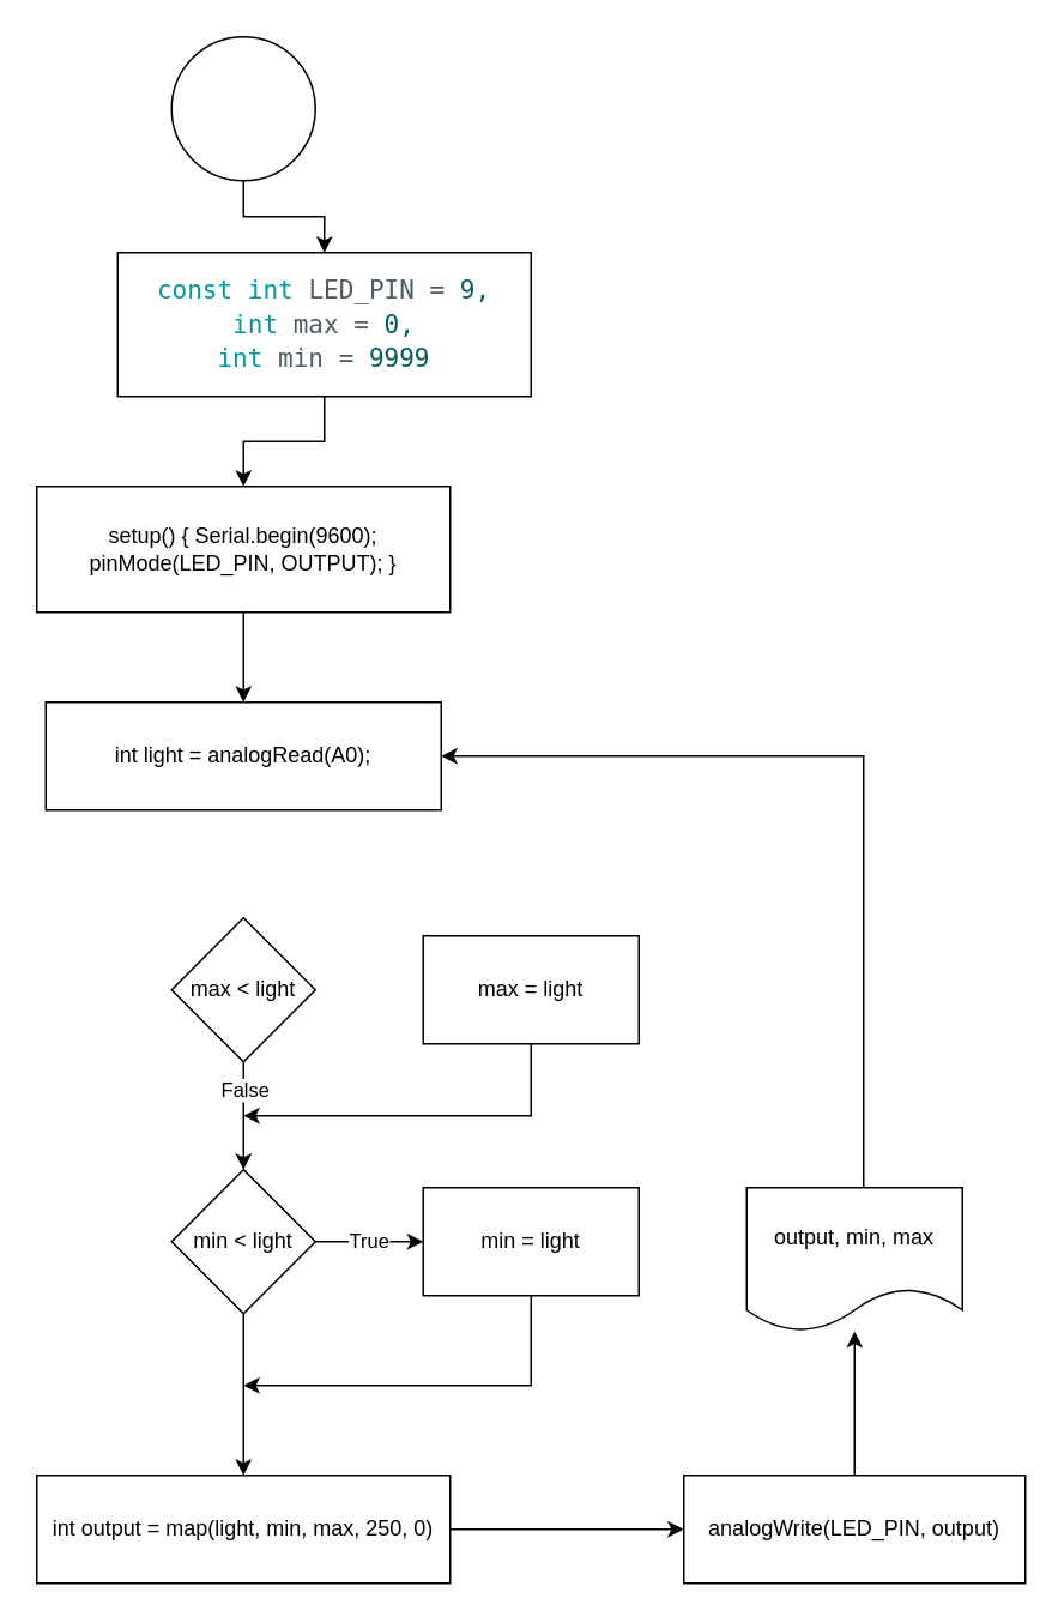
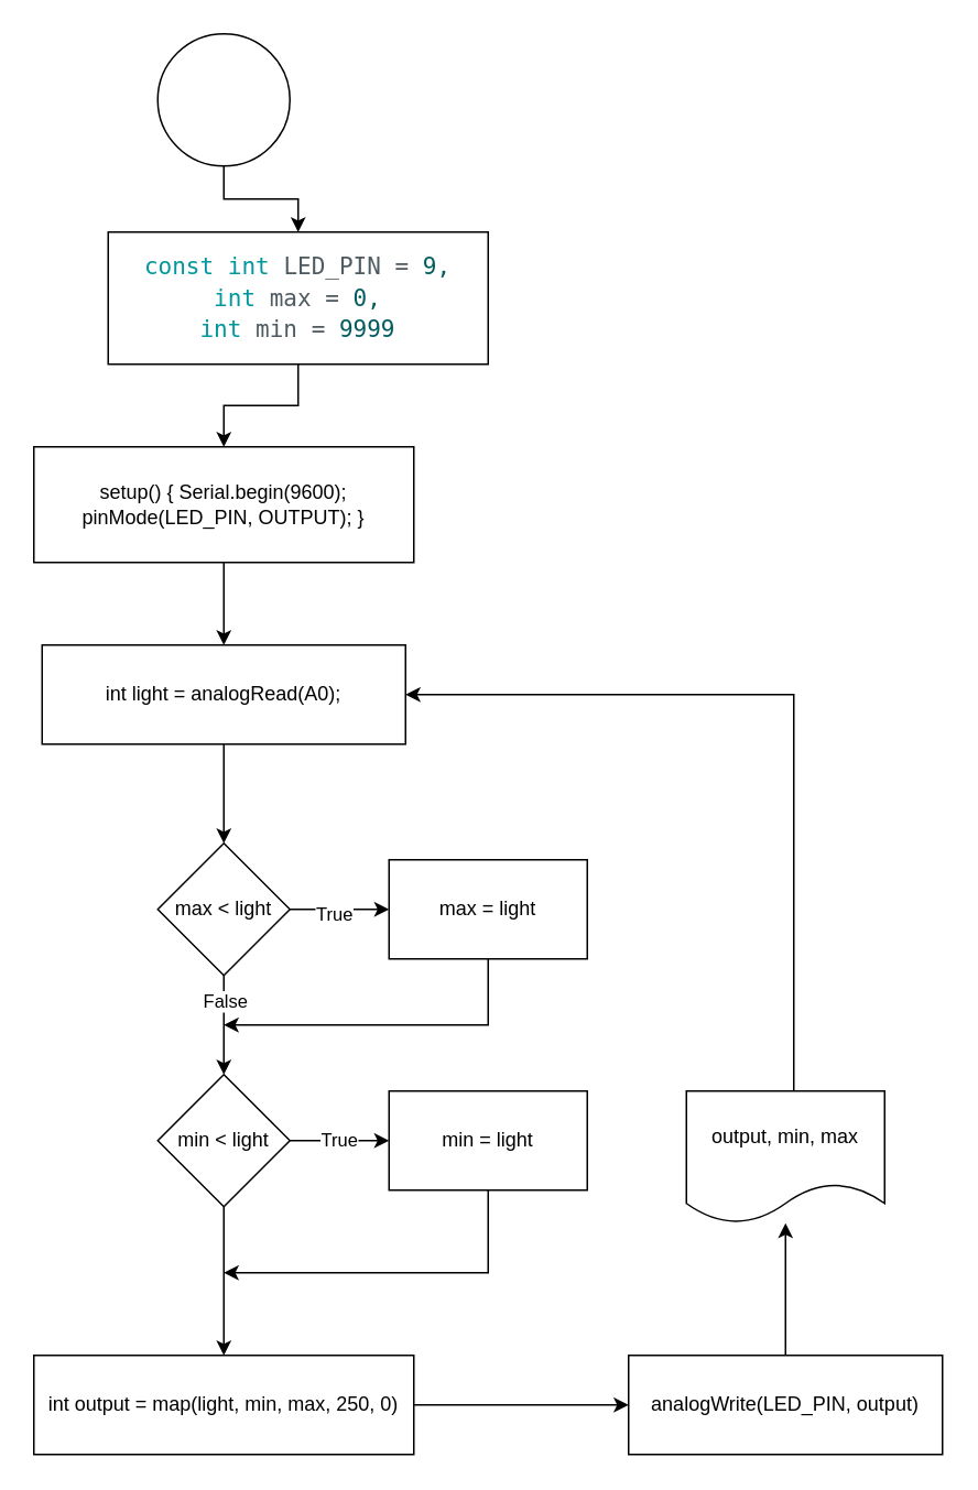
+ <mxCell id="8" value="" style="edgeStyle=orthogonalEdgeStyle;rounded=0;orthogonalLoop=1;jettySize=auto;html=1;" edge="1" parent="1" source="9" target="14"><mxGeometry relative="1" as="geometry" /></mxCell>
+ <mxCell id="12" value="" style="edgeStyle=orthogonalEdgeStyle;rounded=0;orthogonalLoop=1;jettySize=auto;html=1;" edge="1" parent="1" source="14" target="20"><mxGeometry relative="1" as="geometry" /></mxCell>
+ <mxCell id="13" value="True" style="edgeLabel;html=1;align=center;verticalAlign=middle;resizable=0;points=[];" vertex="1" connectable="0" parent="12"><mxGeometry x="-0.133" y="-2" relative="1" as="geometry"><mxPoint as="offset" /></mxGeometry></mxCell>
